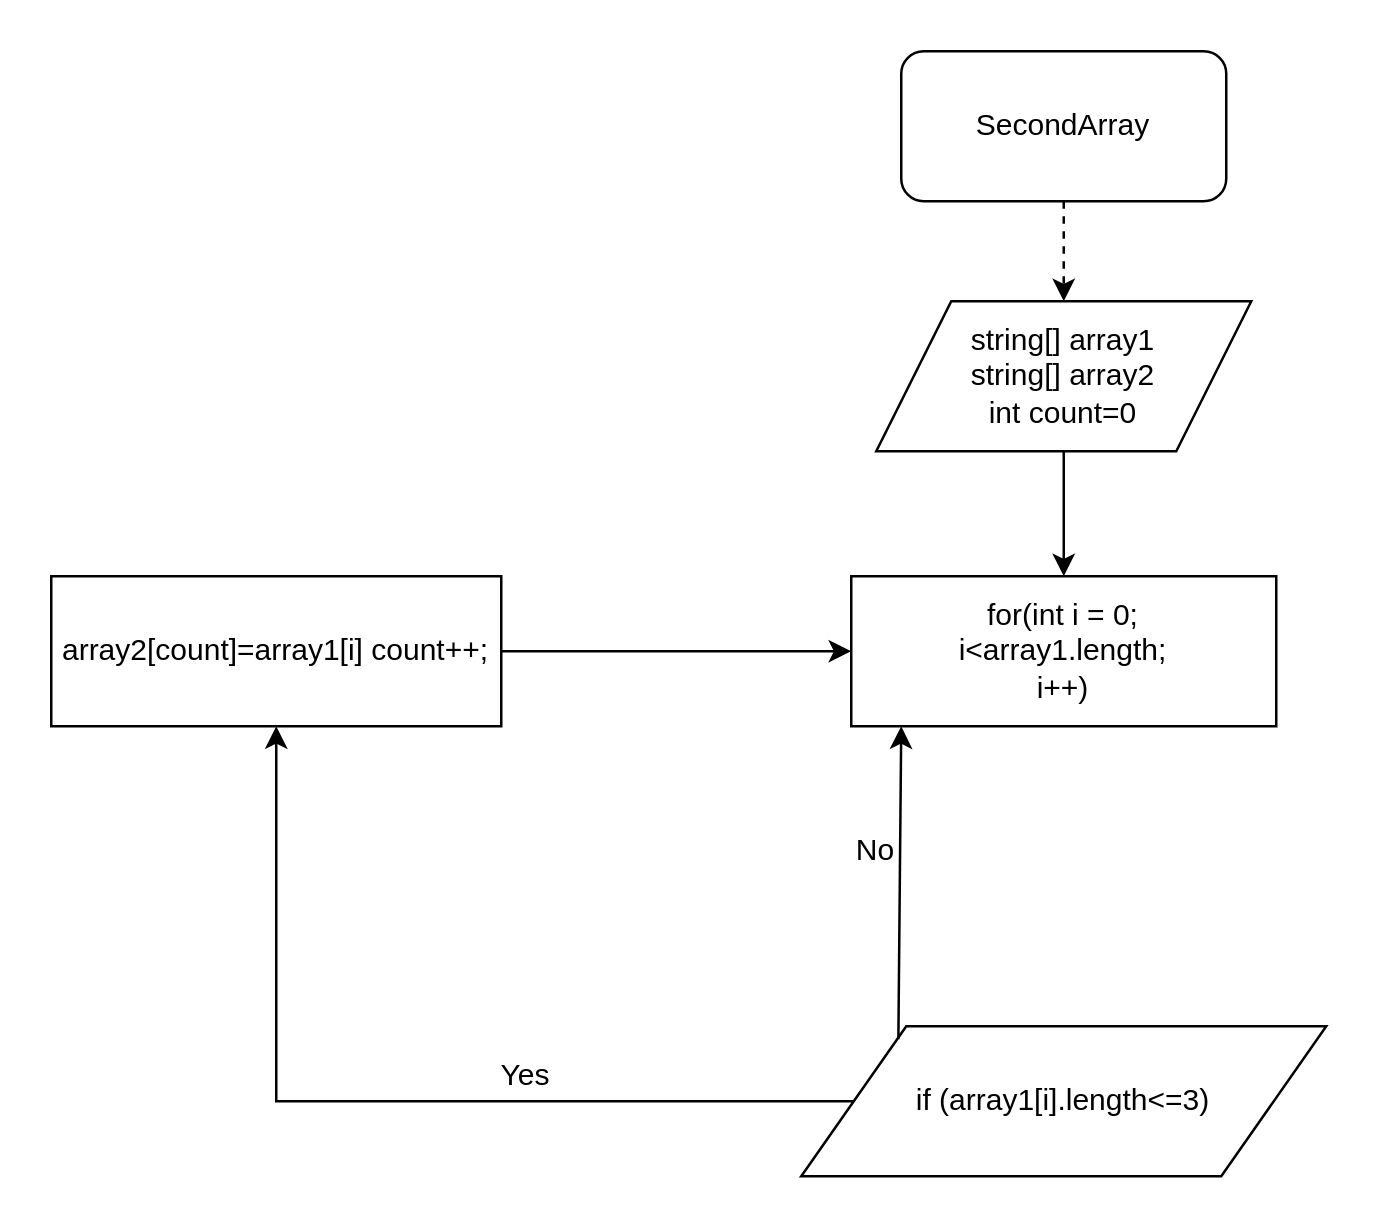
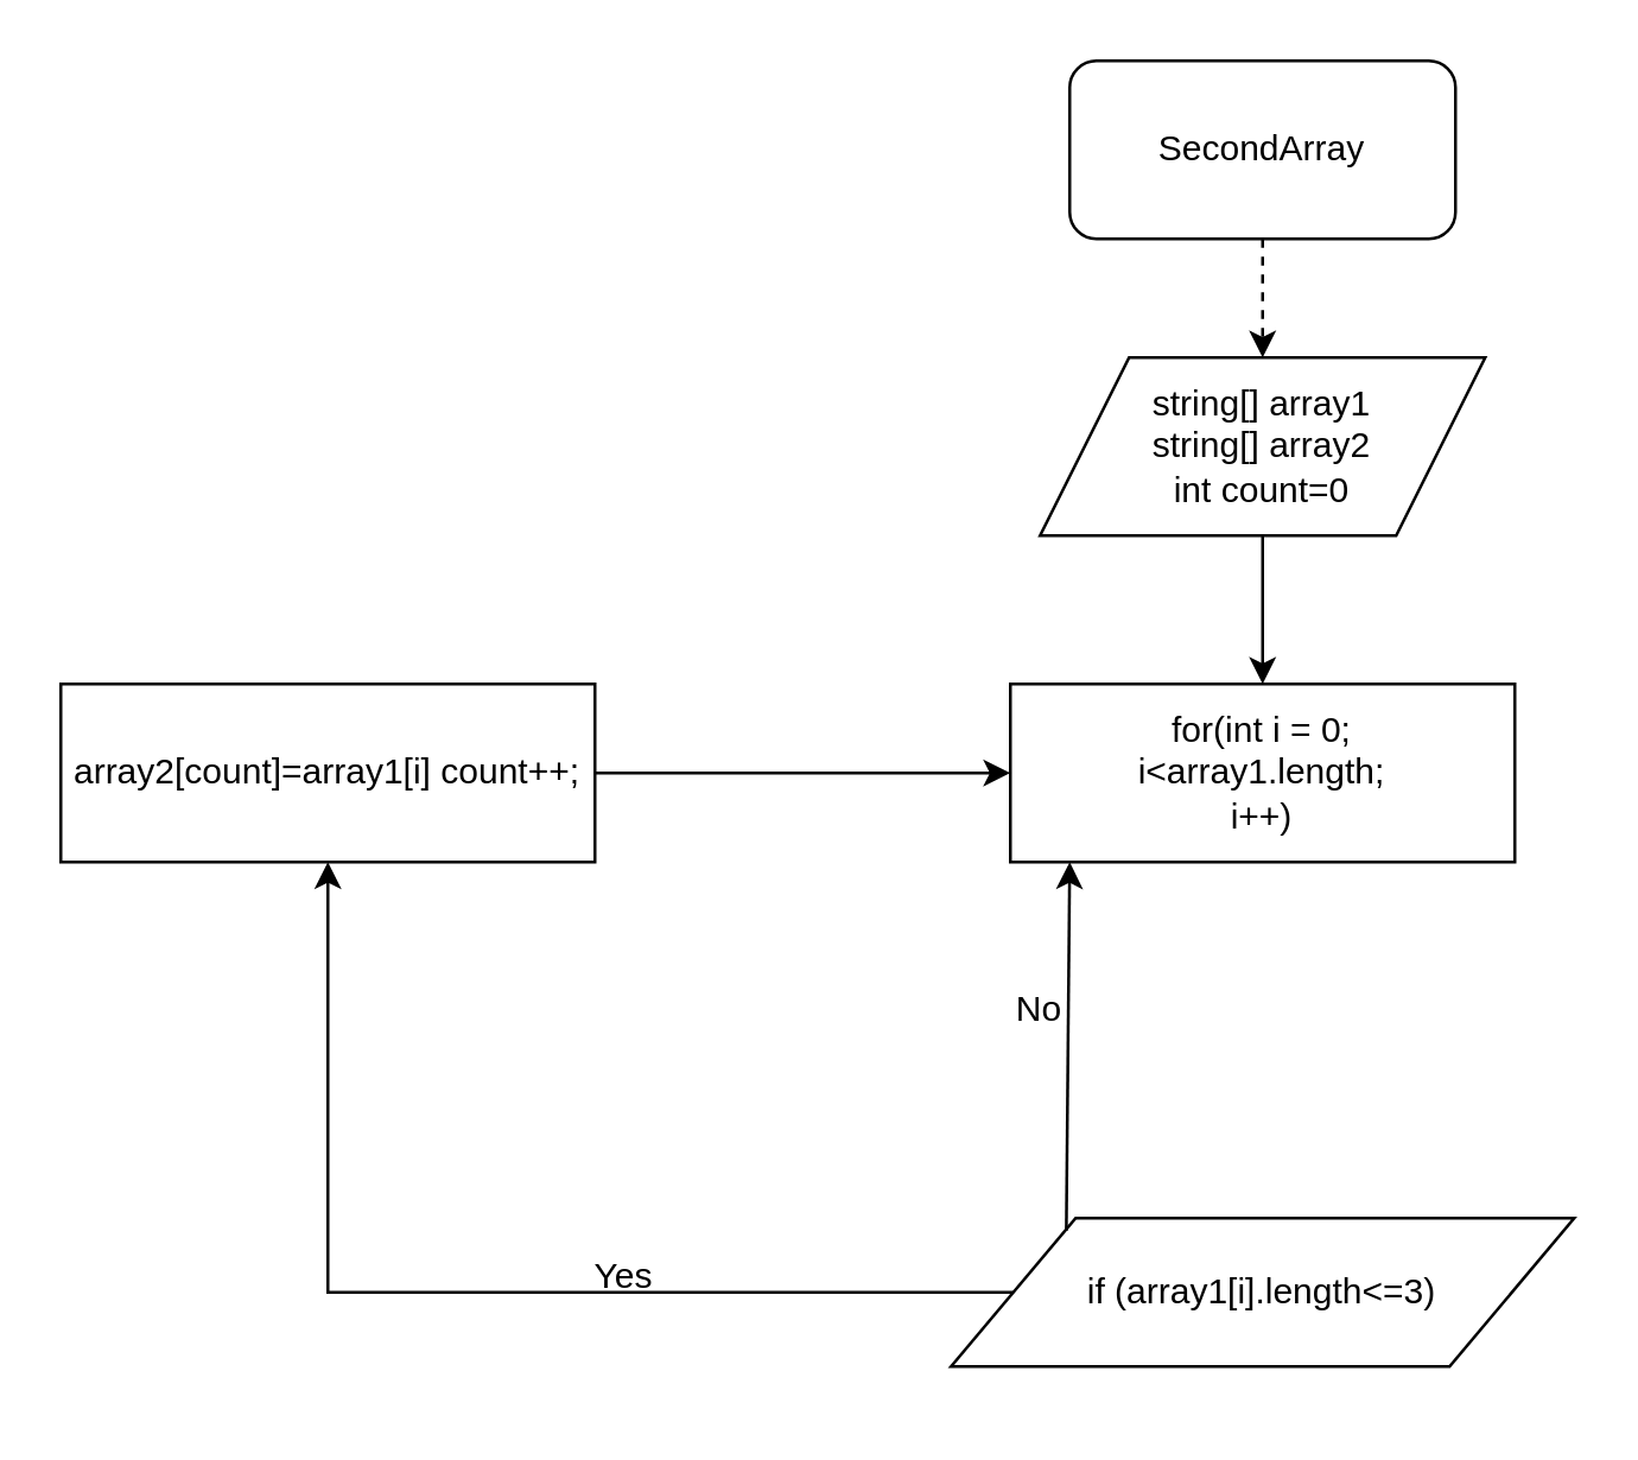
- <mxCell id="8" value="&lt;p class=&quot;MsoNormal&quot;&gt;&lt;span style=&quot;font-size: 9pt ; line-height: 107% ; font-family: &amp;#34;helvetica&amp;#34; , sans-serif&quot;&gt;if (array1[i].length&amp;lt;=3)&lt;/span&gt;&lt;span lang=&quot;EN-US&quot;&gt;&lt;/span&gt;&lt;/p&gt;" style="shape=parallelogram;perimeter=parallelogramPerimeter;whiteSpace=wrap;html=1;" parent="1" vertex="1"><mxGeometry x="320" y="410" width="210" height="60" as="geometry" /></mxCell>
+ <mxCell id="8" value="&lt;p class=&quot;MsoNormal&quot;&gt;&lt;span style=&quot;font-size: 9pt ; line-height: 107% ; font-family: &amp;#34;helvetica&amp;#34; , sans-serif&quot;&gt;if (array1[i].length&amp;lt;=3)&lt;/span&gt;&lt;span lang=&quot;EN-US&quot;&gt;&lt;/span&gt;&lt;/p&gt;" style="shape=parallelogram;perimeter=parallelogramPerimeter;whiteSpace=wrap;html=1;" parent="1" vertex="1"><mxGeometry x="320" y="410" width="210" height="50" as="geometry" /></mxCell>
